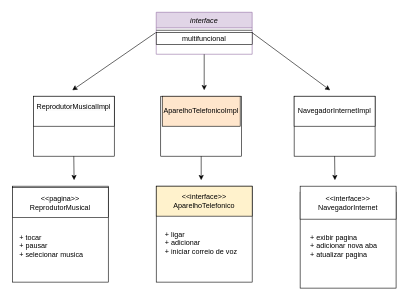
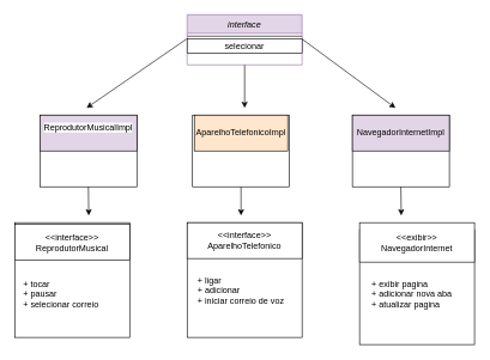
- <mxCell id="4" value="multifuncional" style="rounded=0;whiteSpace=wrap;html=1;" vertex="1" parent="2"><mxGeometry y="34" width="160" height="20" as="geometry" /></mxCell>
+ <mxCell id="4" value="selecionar" style="rounded=0;whiteSpace=wrap;html=1;" vertex="1" parent="2"><mxGeometry y="34" width="160" height="20" as="geometry" /></mxCell>
- <mxCell id="19" value="&#10;&lt;span style=&quot;color: rgb(0, 0, 0); font-family: Helvetica; font-size: 12px; font-style: normal; font-variant-ligatures: normal; font-variant-caps: normal; font-weight: 400; letter-spacing: normal; orphans: 2; text-align: center; text-indent: 0px; text-transform: none; widows: 2; word-spacing: 0px; -webkit-text-stroke-width: 0px; white-space: normal; background-color: rgb(251, 251, 251); text-decoration-thickness: initial; text-decoration-style: initial; text-decoration-color: initial; display: inline !important; float: none;&quot;&gt;ReprodutorMusicalImpl&lt;/span&gt;&#10;&#10;" style="rounded=0;whiteSpace=wrap;html=1;" vertex="1" parent="1"><mxGeometry x="55" y="160" width="135" height="50" as="geometry" /></mxCell>
+ <mxCell id="19" value="&#10;&lt;span style=&quot;color: rgb(0, 0, 0); font-family: Helvetica; font-size: 12px; font-style: normal; font-variant-ligatures: normal; font-variant-caps: normal; font-weight: 400; letter-spacing: normal; orphans: 2; text-align: center; text-indent: 0px; text-transform: none; widows: 2; word-spacing: 0px; -webkit-text-stroke-width: 0px; white-space: normal; background-color: rgb(251, 251, 251); text-decoration-thickness: initial; text-decoration-style: initial; text-decoration-color: initial; display: inline !important; float: none;&quot;&gt;ReprodutorMusicalImpl&lt;/span&gt;&#10;&#10;" style="rounded=0;whiteSpace=wrap;html=1;fillColor=#e1d5e7;" vertex="1" parent="1"><mxGeometry x="55" y="160" width="135" height="50" as="geometry" /></mxCell>
- <mxCell id="25" value="NavegadorInternetImpl" style="rounded=0;whiteSpace=wrap;html=1;" vertex="1" parent="1"><mxGeometry x="490" y="160" width="135" height="50" as="geometry" /></mxCell>
+ <mxCell id="25" value="NavegadorInternetImpl" style="rounded=0;whiteSpace=wrap;html=1;fillColor=#e1d5e7;" vertex="1" parent="1"><mxGeometry x="490" y="160" width="135" height="50" as="geometry" /></mxCell>
- <mxCell id="11" value="&amp;lt;&amp;lt;interface&amp;gt;&amp;gt;&lt;div&gt;AparelhoTelefonico&lt;/div&gt;" style="rounded=0;whiteSpace=wrap;html=1;fillColor=#fff2cc;" vertex="1" parent="1"><mxGeometry x="260" y="310" width="160" height="50" as="geometry" /></mxCell>
+ <mxCell id="11" value="&amp;lt;&amp;lt;interface&amp;gt;&amp;gt;&lt;div&gt;AparelhoTelefonico&lt;/div&gt;" style="rounded=0;whiteSpace=wrap;html=1;" vertex="1" parent="1"><mxGeometry x="260" y="310" width="160" height="50" as="geometry" /></mxCell>
- <mxCell id="10" value="&amp;lt;&amp;lt;pagina&amp;gt;&amp;gt;&lt;div&gt;ReprodutorMusical&lt;/div&gt;" style="rounded=0;whiteSpace=wrap;html=1;" vertex="1" parent="1"><mxGeometry x="20" y="312.5" width="160" height="50" as="geometry" /></mxCell>
+ <mxCell id="10" value="&amp;lt;&amp;lt;interface&amp;gt;&amp;gt;&lt;div&gt;ReprodutorMusical&lt;/div&gt;" style="rounded=0;whiteSpace=wrap;html=1;" vertex="1" parent="1"><mxGeometry x="20" y="312.5" width="160" height="50" as="geometry" /></mxCell>
- <mxCell id="15" value="&amp;lt;&amp;lt;interface&amp;gt;&amp;gt;&lt;div&gt;NavegadorInternet&lt;/div&gt;" style="rounded=0;whiteSpace=wrap;html=1;" vertex="1" parent="1"><mxGeometry x="500" y="310" width="160" height="55" as="geometry" /></mxCell>
+ <mxCell id="15" value="&amp;lt;&amp;lt;exibir&amp;gt;&amp;gt;&lt;div&gt;NavegadorInternet&lt;/div&gt;" style="rounded=0;whiteSpace=wrap;html=1;" vertex="1" parent="1"><mxGeometry x="500" y="310" width="160" height="55" as="geometry" /></mxCell>
- <mxCell id="13" value="+ tocar&lt;div&gt;+ pausar&lt;/div&gt;&lt;div&gt;+ selecionar musica&lt;/div&gt;" style="text;html=1;align=left;verticalAlign=middle;whiteSpace=wrap;rounded=0;" vertex="1" parent="1"><mxGeometry x="30" y="355" width="160" height="110" as="geometry" /></mxCell>
+ <mxCell id="13" value="+ tocar&lt;div&gt;+ pausar&lt;/div&gt;&lt;div&gt;+ selecionar correio&lt;/div&gt;" style="text;html=1;align=left;verticalAlign=middle;whiteSpace=wrap;rounded=0;" vertex="1" parent="1"><mxGeometry x="30" y="355" width="160" height="110" as="geometry" /></mxCell>
